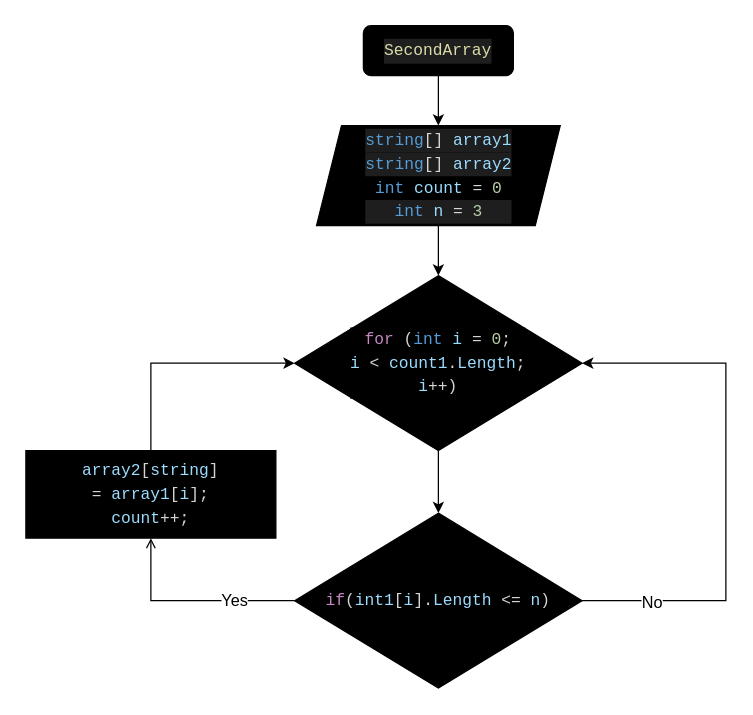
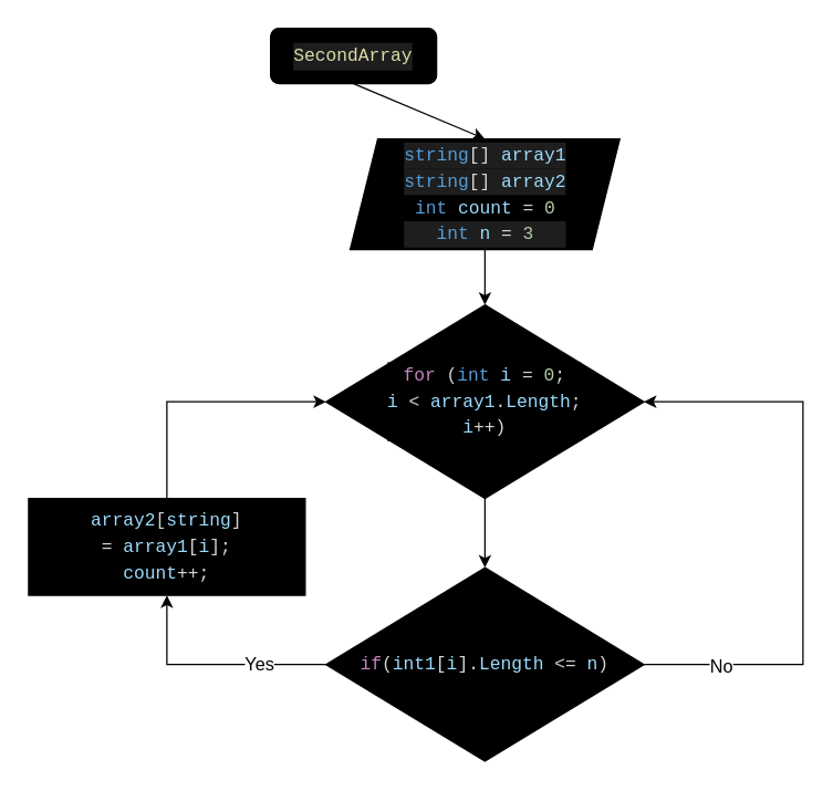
- <mxCell id="2" value="&lt;div style=&quot;color: rgb(212, 212, 212); background-color: rgb(30, 30, 30); font-family: Consolas, &amp;quot;Courier New&amp;quot;, monospace; line-height: 19px;&quot;&gt;&lt;span style=&quot;color: rgb(220, 220, 170);&quot;&gt;&lt;font style=&quot;font-size: 13px;&quot;&gt;SecondArray&lt;/font&gt;&lt;/span&gt;&lt;/div&gt;" style="rounded=1;whiteSpace=wrap;html=1;fontSize=12;glass=0;strokeWidth=1;shadow=0;fillColor=#000000;" parent="1" vertex="1"><mxGeometry x="290" y="20" width="120" height="40" as="geometry" /></mxCell>
+ <mxCell id="2" value="&lt;div style=&quot;color: rgb(212, 212, 212); background-color: rgb(30, 30, 30); font-family: Consolas, &amp;quot;Courier New&amp;quot;, monospace; line-height: 19px;&quot;&gt;&lt;span style=&quot;color: rgb(220, 220, 170);&quot;&gt;&lt;font style=&quot;font-size: 13px;&quot;&gt;SecondArray&lt;/font&gt;&lt;/span&gt;&lt;/div&gt;" style="rounded=1;whiteSpace=wrap;html=1;fontSize=12;glass=0;strokeWidth=1;shadow=0;fillColor=#000000;" parent="1" vertex="1"><mxGeometry x="195" y="20" width="120" height="40" as="geometry" /></mxCell>
- <mxCell id="5" value="&lt;div style=&quot;color: rgb(212, 212, 212); font-family: Consolas, &amp;quot;Courier New&amp;quot;, monospace; line-height: 19px; font-size: 13px;&quot;&gt;&lt;span style=&quot;background-color: rgb(0, 0, 0);&quot;&gt;&lt;font style=&quot;font-size: 13px;&quot;&gt;&lt;span style=&quot;color: rgb(197, 134, 192);&quot;&gt;for&lt;/span&gt; (&lt;span style=&quot;color: rgb(86, 156, 214);&quot;&gt;int&lt;/span&gt; &lt;span style=&quot;color: rgb(156, 220, 254);&quot;&gt;i&lt;/span&gt; = &lt;span style=&quot;color: rgb(181, 206, 168);&quot;&gt;0&lt;/span&gt;;&lt;/font&gt;&lt;/span&gt;&lt;/div&gt;&lt;div style=&quot;color: rgb(212, 212, 212); font-family: Consolas, &amp;quot;Courier New&amp;quot;, monospace; line-height: 19px; font-size: 13px;&quot;&gt;&lt;span style=&quot;background-color: rgb(0, 0, 0);&quot;&gt;&lt;font style=&quot;font-size: 13px;&quot;&gt;&lt;span style=&quot;color: #9cdcfe;&quot;&gt;i&lt;/span&gt; &amp;lt; &lt;span style=&quot;color: #9cdcfe;&quot;&gt;count1&lt;/span&gt;.&lt;span style=&quot;color: #9cdcfe;&quot;&gt;Length&lt;/span&gt;;&lt;/font&gt;&lt;/span&gt;&lt;/div&gt;&lt;div style=&quot;color: rgb(212, 212, 212); font-family: Consolas, &amp;quot;Courier New&amp;quot;, monospace; line-height: 19px; font-size: 13px;&quot;&gt;&lt;span style=&quot;background-color: rgb(0, 0, 0);&quot;&gt;&lt;font style=&quot;font-size: 13px;&quot;&gt;&lt;span style=&quot;color: rgb(156, 220, 254);&quot;&gt;i&lt;/span&gt;++)&lt;/font&gt;&lt;/span&gt;&lt;/div&gt;" style="rhombus;whiteSpace=wrap;html=1;labelBackgroundColor=#000000;fontColor=#000000;fillColor=#000000;" parent="1" vertex="1"><mxGeometry x="235" y="220" width="230" height="140" as="geometry" /></mxCell>
+ <mxCell id="5" value="&lt;div style=&quot;color: rgb(212, 212, 212); font-family: Consolas, &amp;quot;Courier New&amp;quot;, monospace; line-height: 19px; font-size: 13px;&quot;&gt;&lt;span style=&quot;background-color: rgb(0, 0, 0);&quot;&gt;&lt;font style=&quot;font-size: 13px;&quot;&gt;&lt;span style=&quot;color: rgb(197, 134, 192);&quot;&gt;for&lt;/span&gt; (&lt;span style=&quot;color: rgb(86, 156, 214);&quot;&gt;int&lt;/span&gt; &lt;span style=&quot;color: rgb(156, 220, 254);&quot;&gt;i&lt;/span&gt; = &lt;span style=&quot;color: rgb(181, 206, 168);&quot;&gt;0&lt;/span&gt;;&lt;/font&gt;&lt;/span&gt;&lt;/div&gt;&lt;div style=&quot;color: rgb(212, 212, 212); font-family: Consolas, &amp;quot;Courier New&amp;quot;, monospace; line-height: 19px; font-size: 13px;&quot;&gt;&lt;span style=&quot;background-color: rgb(0, 0, 0);&quot;&gt;&lt;font style=&quot;font-size: 13px;&quot;&gt;&lt;span style=&quot;color: #9cdcfe;&quot;&gt;i&lt;/span&gt; &amp;lt; &lt;span style=&quot;color: #9cdcfe;&quot;&gt;array1&lt;/span&gt;.&lt;span style=&quot;color: #9cdcfe;&quot;&gt;Length&lt;/span&gt;;&lt;/font&gt;&lt;/span&gt;&lt;/div&gt;&lt;div style=&quot;color: rgb(212, 212, 212); font-family: Consolas, &amp;quot;Courier New&amp;quot;, monospace; line-height: 19px; font-size: 13px;&quot;&gt;&lt;span style=&quot;background-color: rgb(0, 0, 0);&quot;&gt;&lt;font style=&quot;font-size: 13px;&quot;&gt;&lt;span style=&quot;color: rgb(156, 220, 254);&quot;&gt;i&lt;/span&gt;++)&lt;/font&gt;&lt;/span&gt;&lt;/div&gt;" style="rhombus;whiteSpace=wrap;html=1;labelBackgroundColor=#000000;fontColor=#000000;fillColor=#000000;" parent="1" vertex="1"><mxGeometry x="235" y="220" width="230" height="140" as="geometry" /></mxCell>
- <mxCell id="10" value="" style="edgeStyle=segmentEdgeStyle;endArrow=open;html=1;rounded=0;fontSize=13;fontColor=#000000;entryX=0.5;entryY=1;entryDx=0;entryDy=0;" parent="1" source="6" target="9" edge="1"><mxGeometry width="50" height="50" relative="1" as="geometry"><mxPoint x="20" y="590" as="sourcePoint" /><mxPoint x="70" y="540" as="targetPoint" /></mxGeometry></mxCell>
+ <mxCell id="10" value="" style="edgeStyle=segmentEdgeStyle;endArrow=classic;html=1;rounded=0;fontSize=13;fontColor=#000000;entryX=0.5;entryY=1;entryDx=0;entryDy=0;" parent="1" source="6" target="9" edge="1"><mxGeometry width="50" height="50" relative="1" as="geometry"><mxPoint x="20" y="590" as="sourcePoint" /><mxPoint x="70" y="540" as="targetPoint" /></mxGeometry></mxCell>
